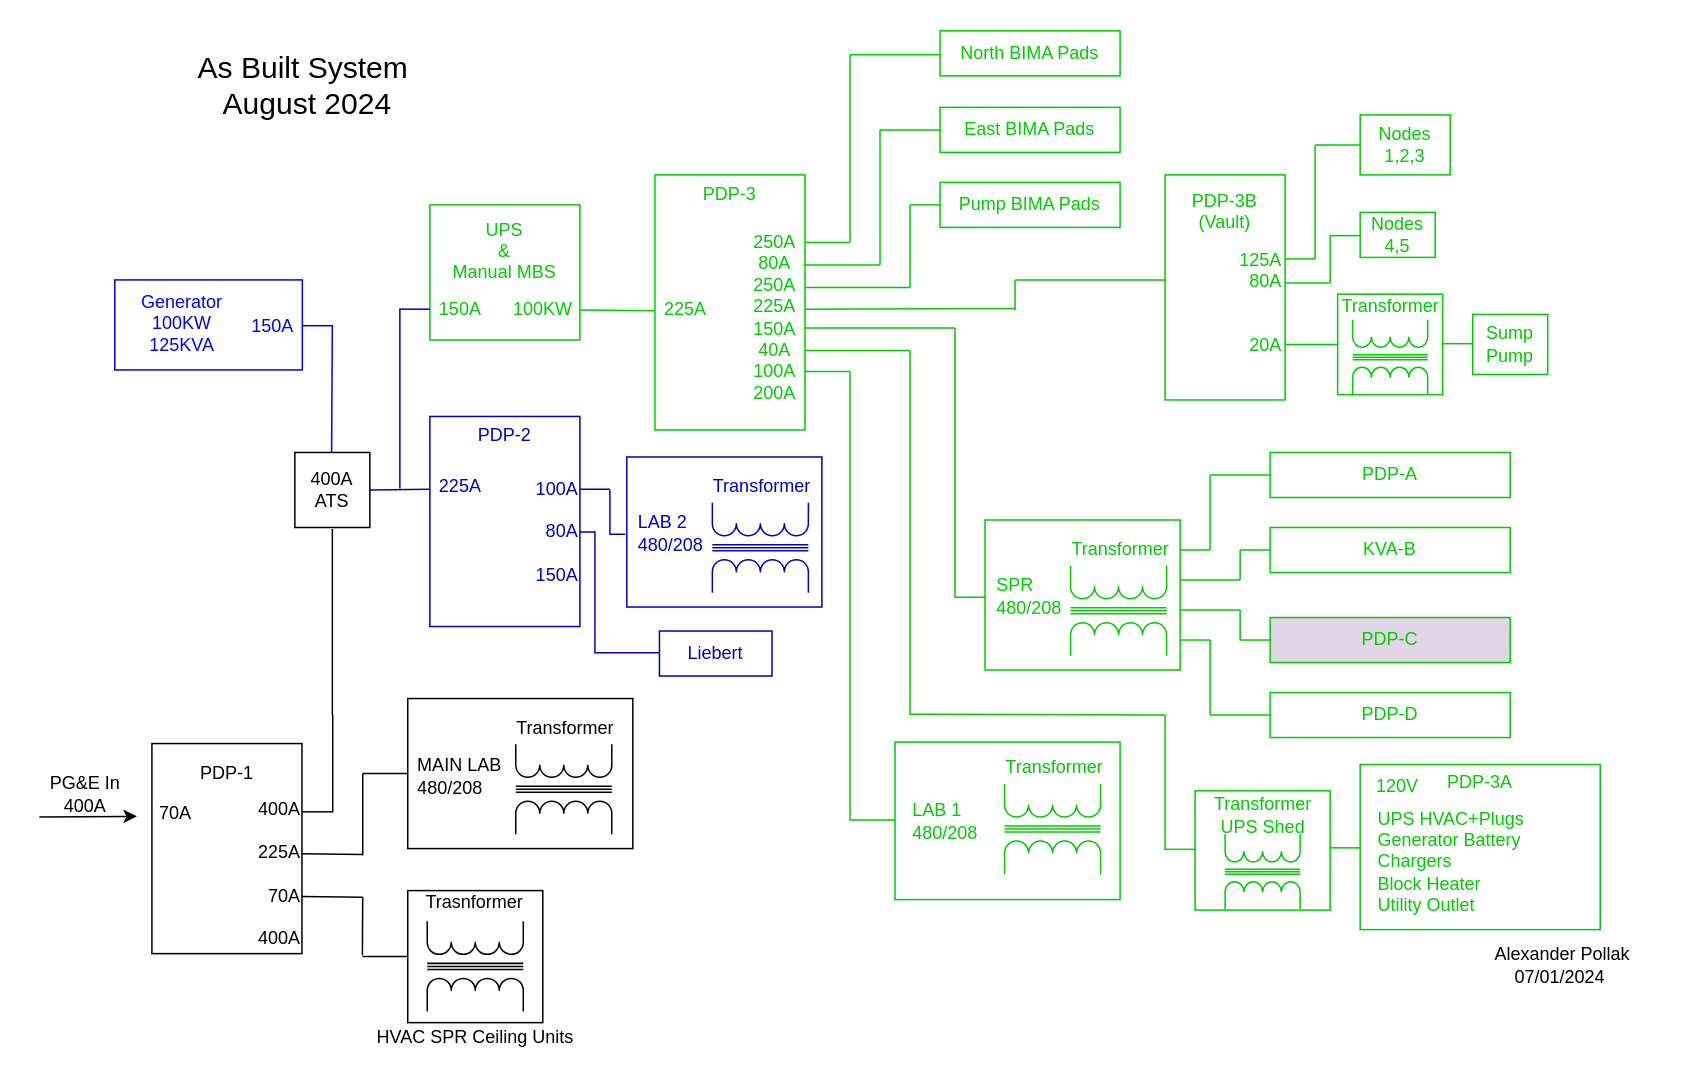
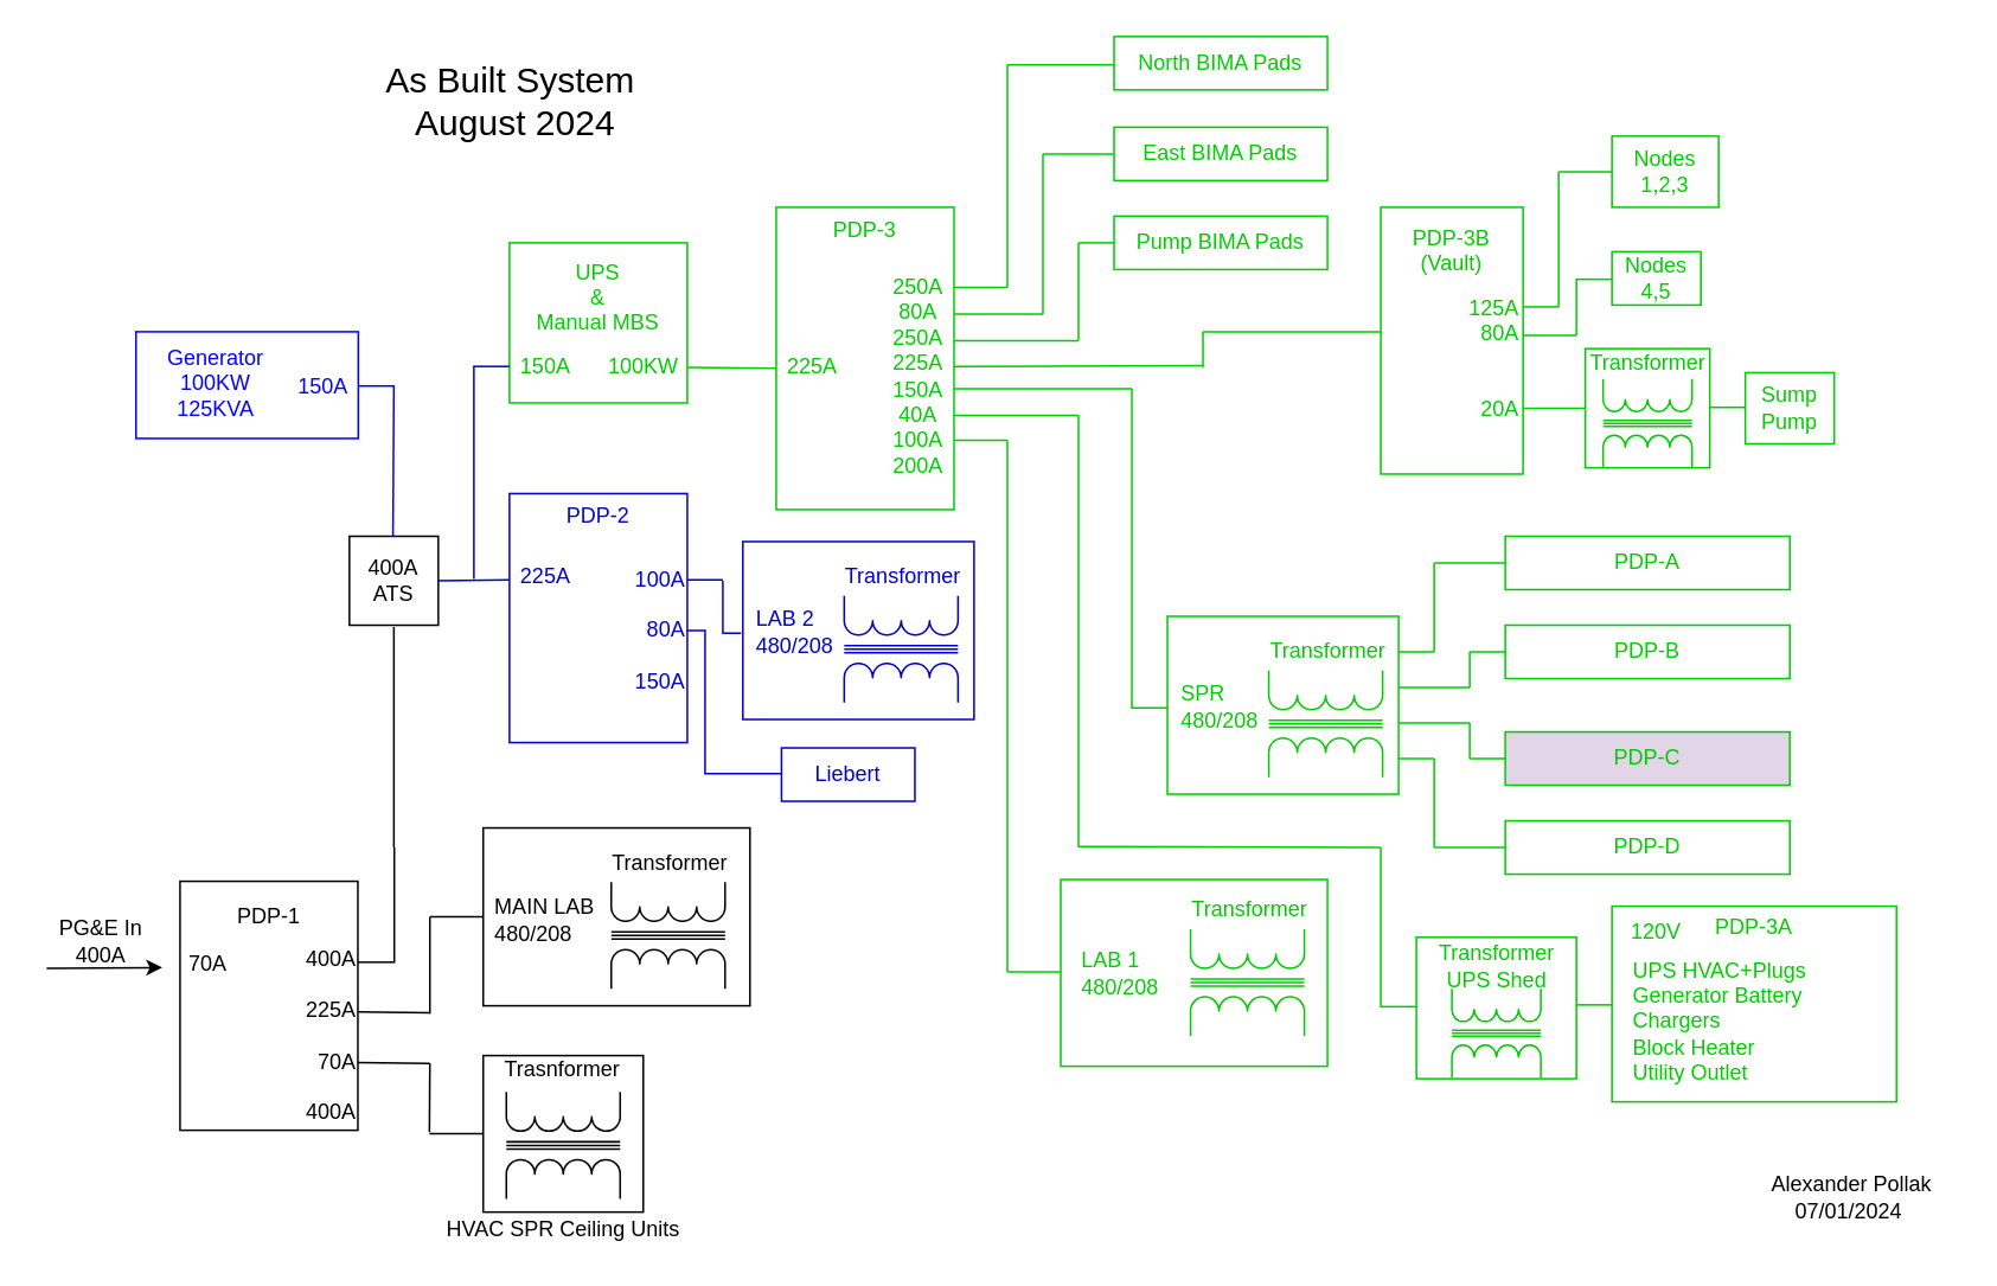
- <mxCell id="126" value="&lt;font style=&quot;font-size: 20px&quot;&gt;As Built System&amp;nbsp;&lt;br&gt;August 2024&lt;/font&gt;" style="text;html=1;strokeColor=none;fillColor=none;align=center;verticalAlign=middle;whiteSpace=wrap;rounded=0;" parent="1" vertex="1"><mxGeometry x="100.75" y="20" width="207.25" height="71" as="geometry" /></mxCell>
+ <mxCell id="126" value="&lt;font style=&quot;font-size: 20px&quot;&gt;As Built System&amp;nbsp;&lt;br&gt;August 2024&lt;/font&gt;" style="text;html=1;strokeColor=none;fillColor=none;align=center;verticalAlign=middle;whiteSpace=wrap;rounded=0;" parent="1" vertex="1"><mxGeometry x="185.75" y="20" width="207.25" height="71" as="geometry" /></mxCell>
- <mxCell id="41" value="KVA-B" style="rounded=0;whiteSpace=wrap;html=1;strokeColor=#00CC00;fontColor=#00CC00;" parent="1" vertex="1"><mxGeometry x="846" y="351" width="160" height="30" as="geometry" /></mxCell>
+ <mxCell id="41" value="PDP-B" style="rounded=0;whiteSpace=wrap;html=1;strokeColor=#00CC00;fontColor=#00CC00;" parent="1" vertex="1"><mxGeometry x="846" y="351" width="160" height="30" as="geometry" /></mxCell>
- <mxCell id="127" value="Alexander Pollak 07/01/2024&amp;nbsp;" style="text;html=1;strokeColor=none;fillColor=none;align=center;verticalAlign=middle;whiteSpace=wrap;rounded=0;" parent="1" vertex="1"><mxGeometry x="981" y="633" width="120" height="20" as="geometry" /></mxCell>
+ <mxCell id="127" value="Alexander Pollak 07/01/2024&amp;nbsp;" style="text;html=1;strokeColor=none;fillColor=none;align=center;verticalAlign=middle;whiteSpace=wrap;rounded=0;" parent="1" vertex="1"><mxGeometry x="981" y="663" width="120" height="20" as="geometry" /></mxCell>
